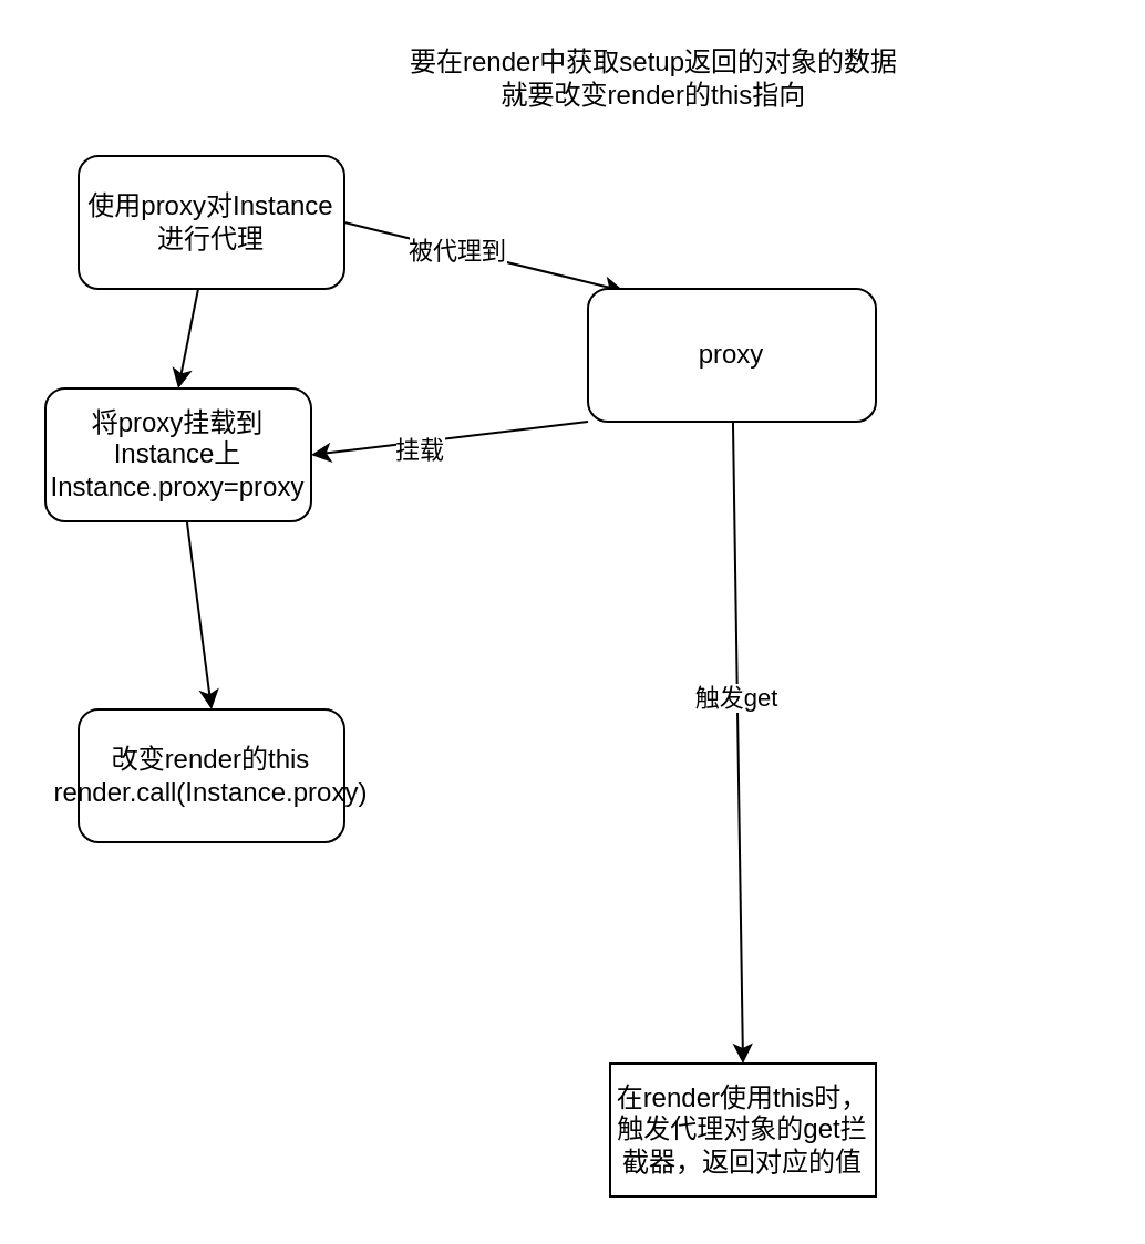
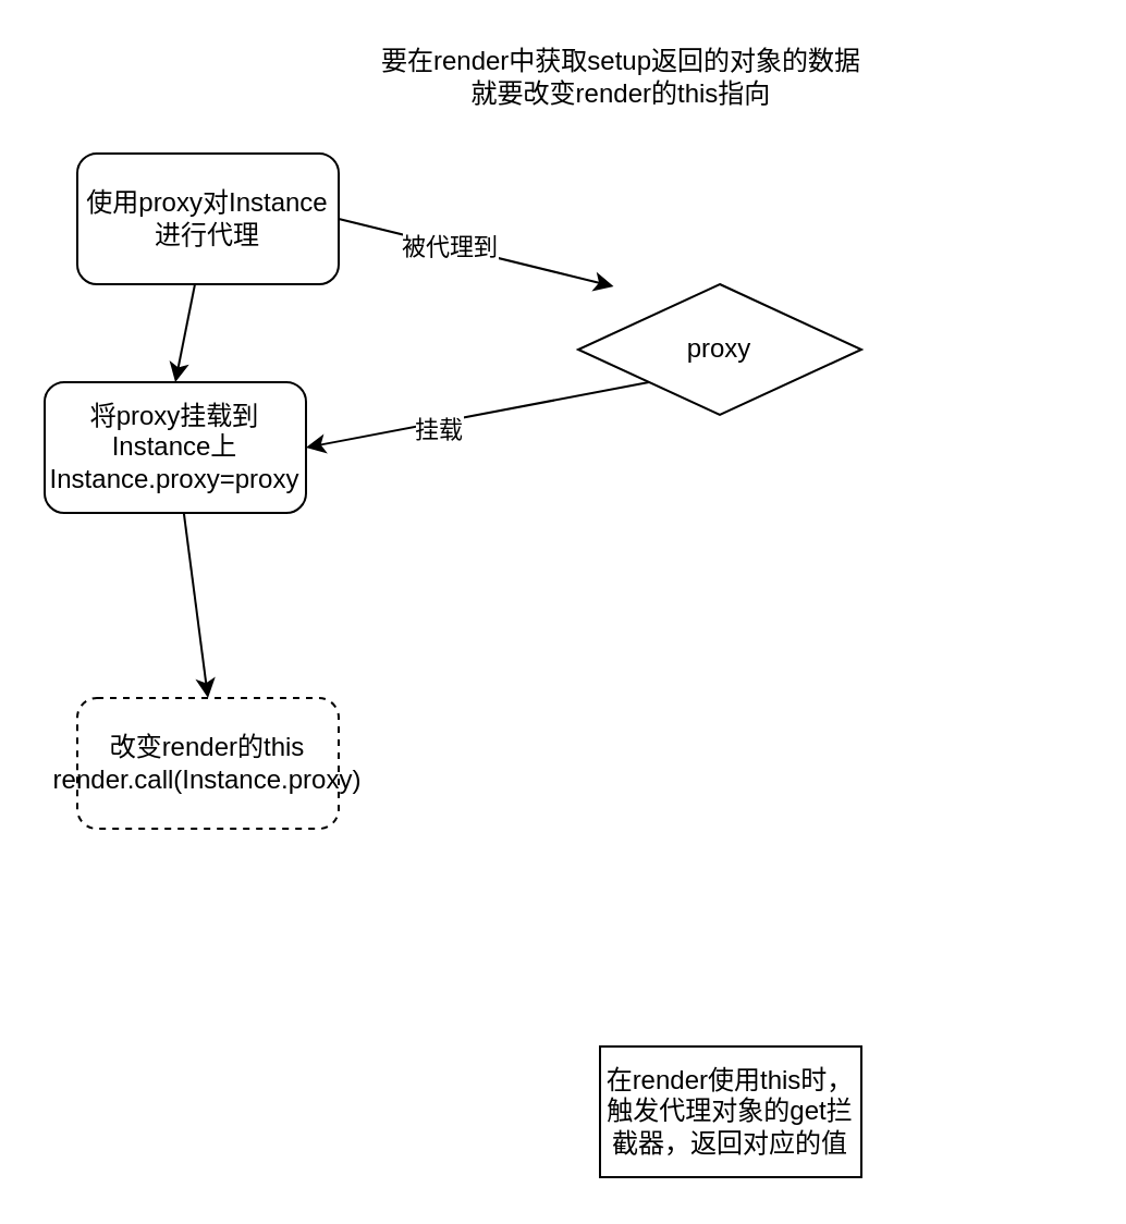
- <mxCell id="9" value="要在render中获取setup返回的对象的数据&lt;br&gt;就要改变render的this指向" style="text;html=1;strokeColor=none;fillColor=none;align=center;verticalAlign=middle;whiteSpace=wrap;rounded=0;" vertex="1" parent="1"><mxGeometry x="95" y="20" width="400" height="30" as="geometry" /></mxCell>
+ <mxCell id="9" value="要在render中获取setup返回的对象的数据&lt;br&gt;就要改变render的this指向" style="text;html=1;strokeColor=none;fillColor=none;align=center;verticalAlign=middle;whiteSpace=wrap;rounded=0;" vertex="1" parent="1"><mxGeometry x="85" y="20" width="400" height="30" as="geometry" /></mxCell>
- <mxCell id="15" value="proxy" style="rounded=1;whiteSpace=wrap;html=1;" vertex="1" parent="1"><mxGeometry x="265" y="130" width="130" height="60" as="geometry" /></mxCell>
+ <mxCell id="15" value="proxy" style="rhombus;whiteSpace=wrap;html=1;" vertex="1" parent="1"><mxGeometry x="265" y="130" width="130" height="60" as="geometry" /></mxCell>
- <mxCell id="13" style="edgeStyle=none;html=1;entryX=0.5;entryY=0;entryDx=0;entryDy=0;" edge="1" parent="1" source="15" target="10"><mxGeometry relative="1" as="geometry" /></mxCell>
- <mxCell id="14" value="触发get" style="edgeLabel;html=1;align=center;verticalAlign=middle;resizable=0;points=[];" vertex="1" connectable="0" parent="13"><mxGeometry x="-0.145" y="-1" relative="1" as="geometry"><mxPoint as="offset" /></mxGeometry></mxCell>
- <mxCell id="6" value="改变render的this&lt;br&gt;render.call(Instance.proxy)" style="rounded=1;whiteSpace=wrap;html=1;" vertex="1" parent="1"><mxGeometry x="35" y="320" width="120" height="60" as="geometry" /></mxCell>
+ <mxCell id="6" value="改变render的this&lt;br&gt;render.call(Instance.proxy)" style="rounded=1;whiteSpace=wrap;html=1;dashed=1;" vertex="1" parent="1"><mxGeometry x="35" y="320" width="120" height="60" as="geometry" /></mxCell>
